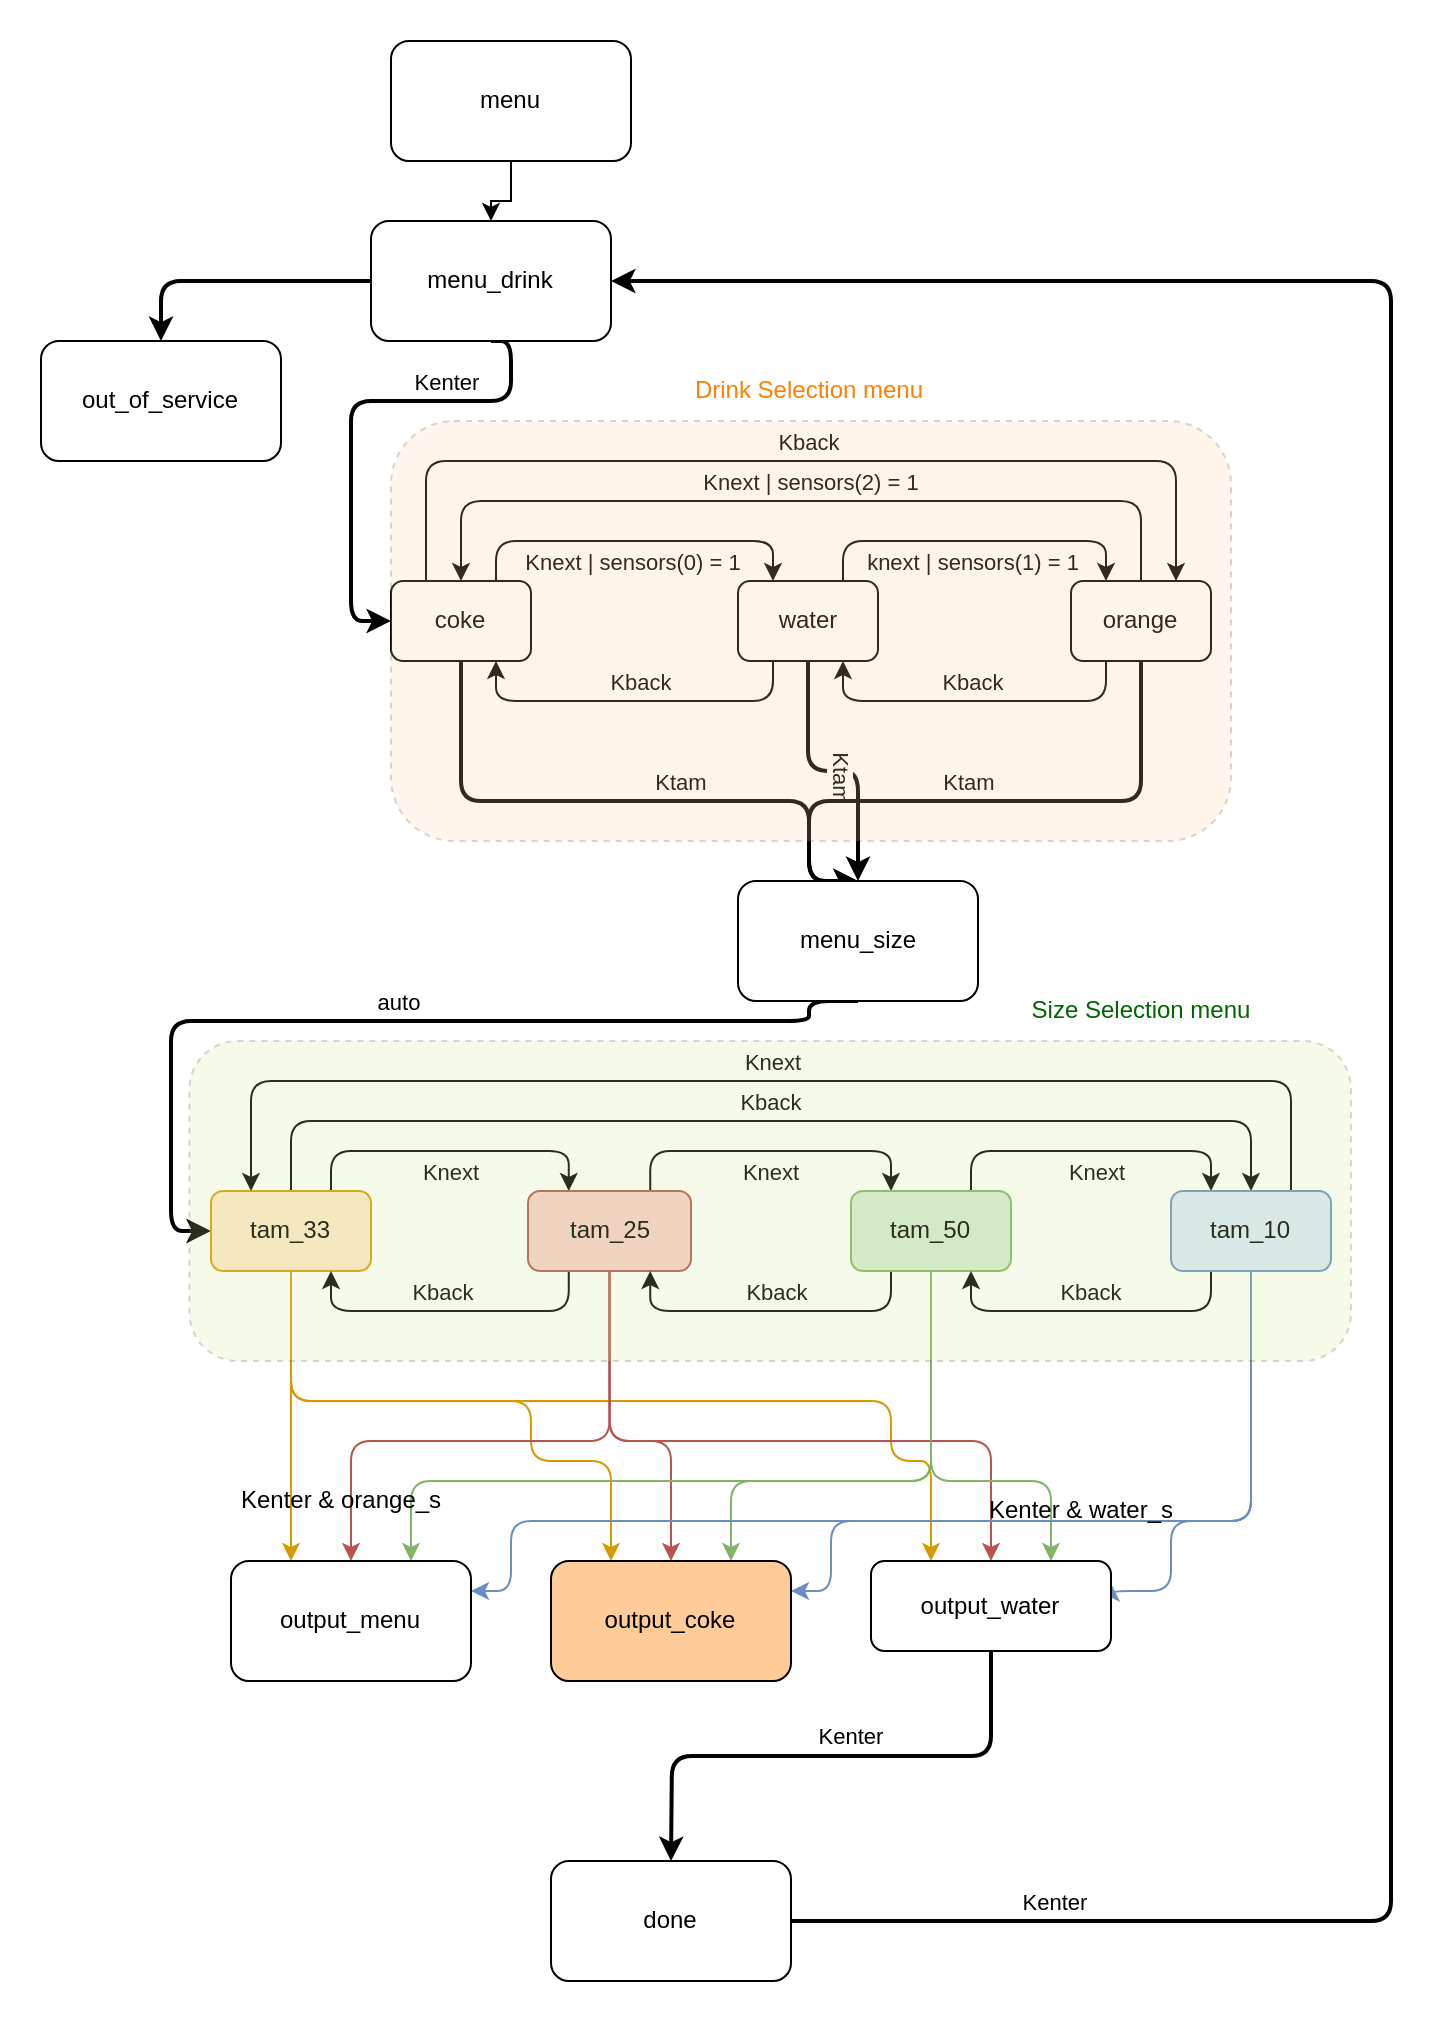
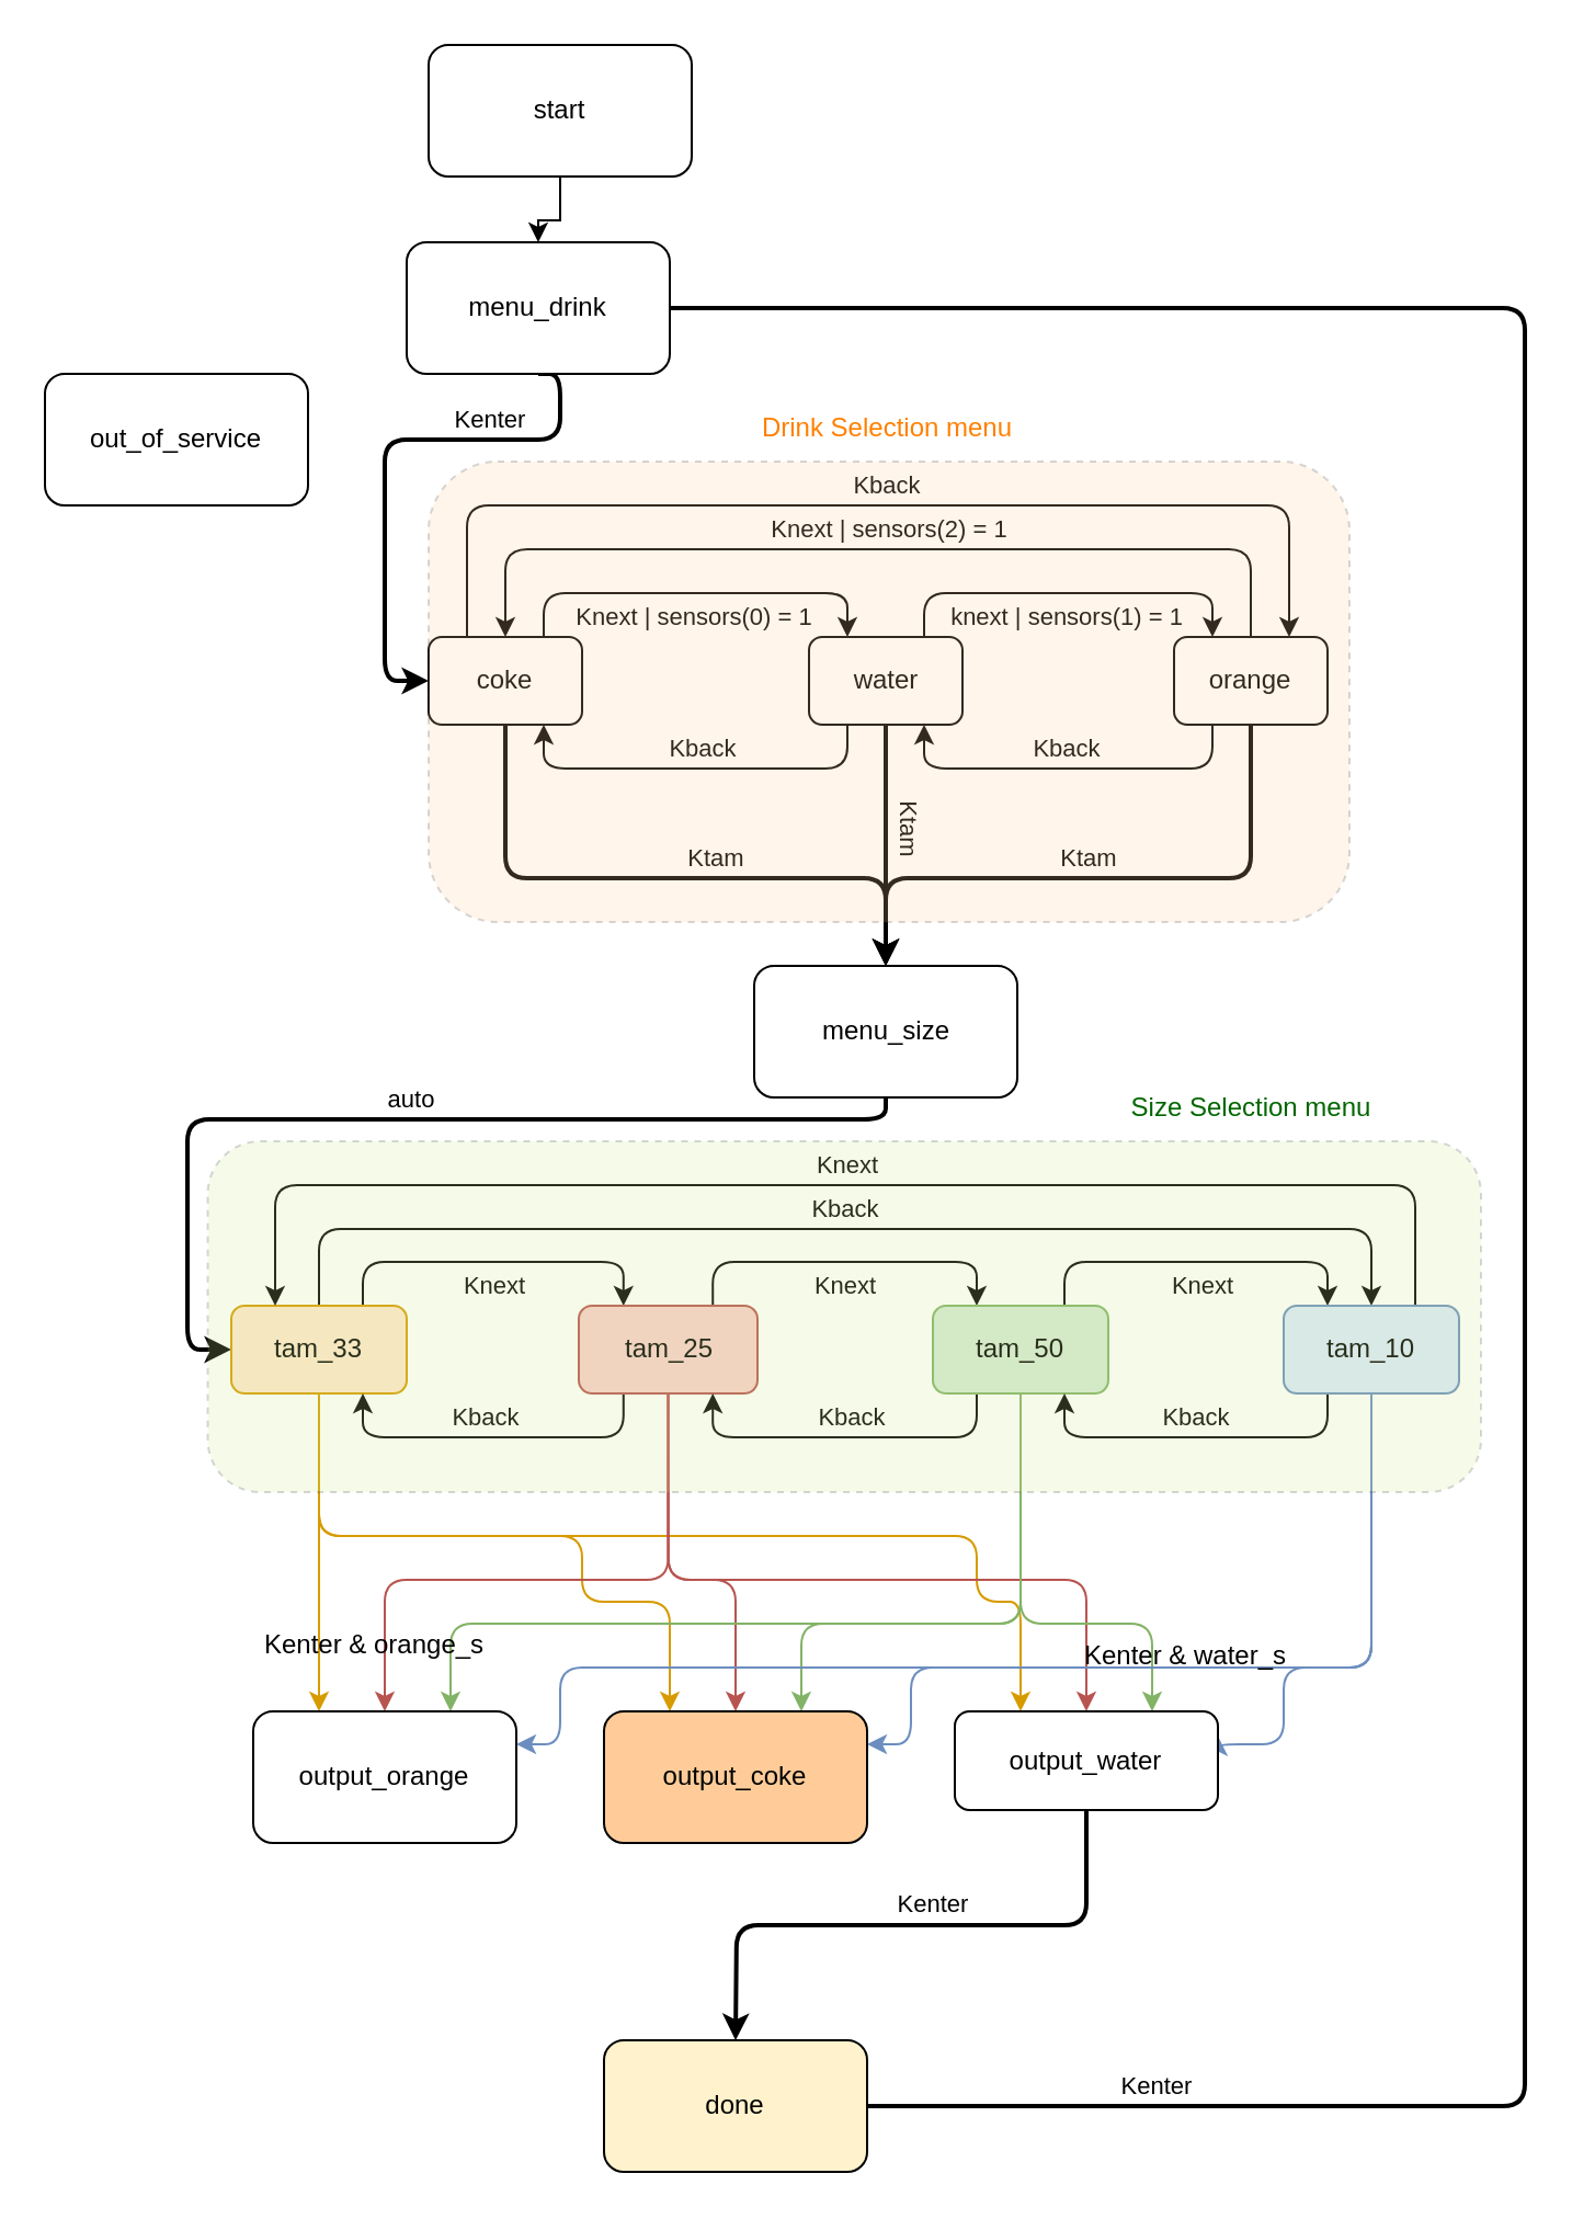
- <mxCell id="3" value="menu" style="rounded=1;whiteSpace=wrap;html=1;" parent="1" vertex="1"><mxGeometry x="195" y="20" width="120" height="60" as="geometry" /></mxCell>
+ <mxCell id="3" value="start" style="rounded=1;whiteSpace=wrap;html=1;" parent="1" vertex="1"><mxGeometry x="195" y="20" width="120" height="60" as="geometry" /></mxCell>
- <mxCell id="4" style="edgeStyle=orthogonalEdgeStyle;rounded=1;orthogonalLoop=1;jettySize=auto;html=1;exitX=0;exitY=0.5;exitDx=0;exitDy=0;entryX=0.5;entryY=0;entryDx=0;entryDy=0;curved=0;strokeWidth=2;" parent="1" source="7" target="8" edge="1"><mxGeometry relative="1" as="geometry" /></mxCell>
- <mxCell id="70" style="edgeStyle=orthogonalEdgeStyle;rounded=1;orthogonalLoop=1;jettySize=auto;html=1;exitX=1;exitY=0.5;exitDx=0;exitDy=0;entryX=1;entryY=0.5;entryDx=0;entryDy=0;curved=0;strokeWidth=2;" parent="1" source="72" target="7" edge="1"><mxGeometry relative="1" as="geometry"><Array as="points"><mxPoint x="695" y="960" /><mxPoint x="695" y="140" /></Array></mxGeometry></mxCell>
+ <mxCell id="70" style="edgeStyle=orthogonalEdgeStyle;rounded=1;orthogonalLoop=1;jettySize=auto;html=1;exitX=1;exitY=0.5;exitDx=0;exitDy=0;entryX=1;entryY=0.5;entryDx=0;entryDy=0;curved=0;strokeWidth=2;endArrow=none;" parent="1" source="72" target="7" edge="1"><mxGeometry relative="1" as="geometry"><Array as="points"><mxPoint x="695" y="960" /><mxPoint x="695" y="140" /></Array></mxGeometry></mxCell>
- <mxCell id="32" value="menu_size" style="rounded=1;whiteSpace=wrap;html=1;" parent="1" vertex="1"><mxGeometry x="368.5" y="440" width="120" height="60" as="geometry" /></mxCell>
+ <mxCell id="32" value="menu_size" style="rounded=1;whiteSpace=wrap;html=1;" parent="1" vertex="1"><mxGeometry x="343.5" y="440" width="120" height="60" as="geometry" /></mxCell>
- <mxCell id="65" value="output_menu" style="rounded=1;whiteSpace=wrap;html=1;" parent="1" vertex="1"><mxGeometry x="115" y="780" width="120" height="60" as="geometry" /></mxCell>
+ <mxCell id="65" value="output_orange" style="rounded=1;whiteSpace=wrap;html=1;" parent="1" vertex="1"><mxGeometry x="115" y="780" width="120" height="60" as="geometry" /></mxCell>
- <mxCell id="72" value="done" style="rounded=1;whiteSpace=wrap;html=1;" parent="1" vertex="1"><mxGeometry x="275" y="930" width="120" height="60" as="geometry" /></mxCell>
+ <mxCell id="72" value="done" style="rounded=1;whiteSpace=wrap;html=1;fillColor=#fff2cc;" parent="1" vertex="1"><mxGeometry x="275" y="930" width="120" height="60" as="geometry" /></mxCell>
